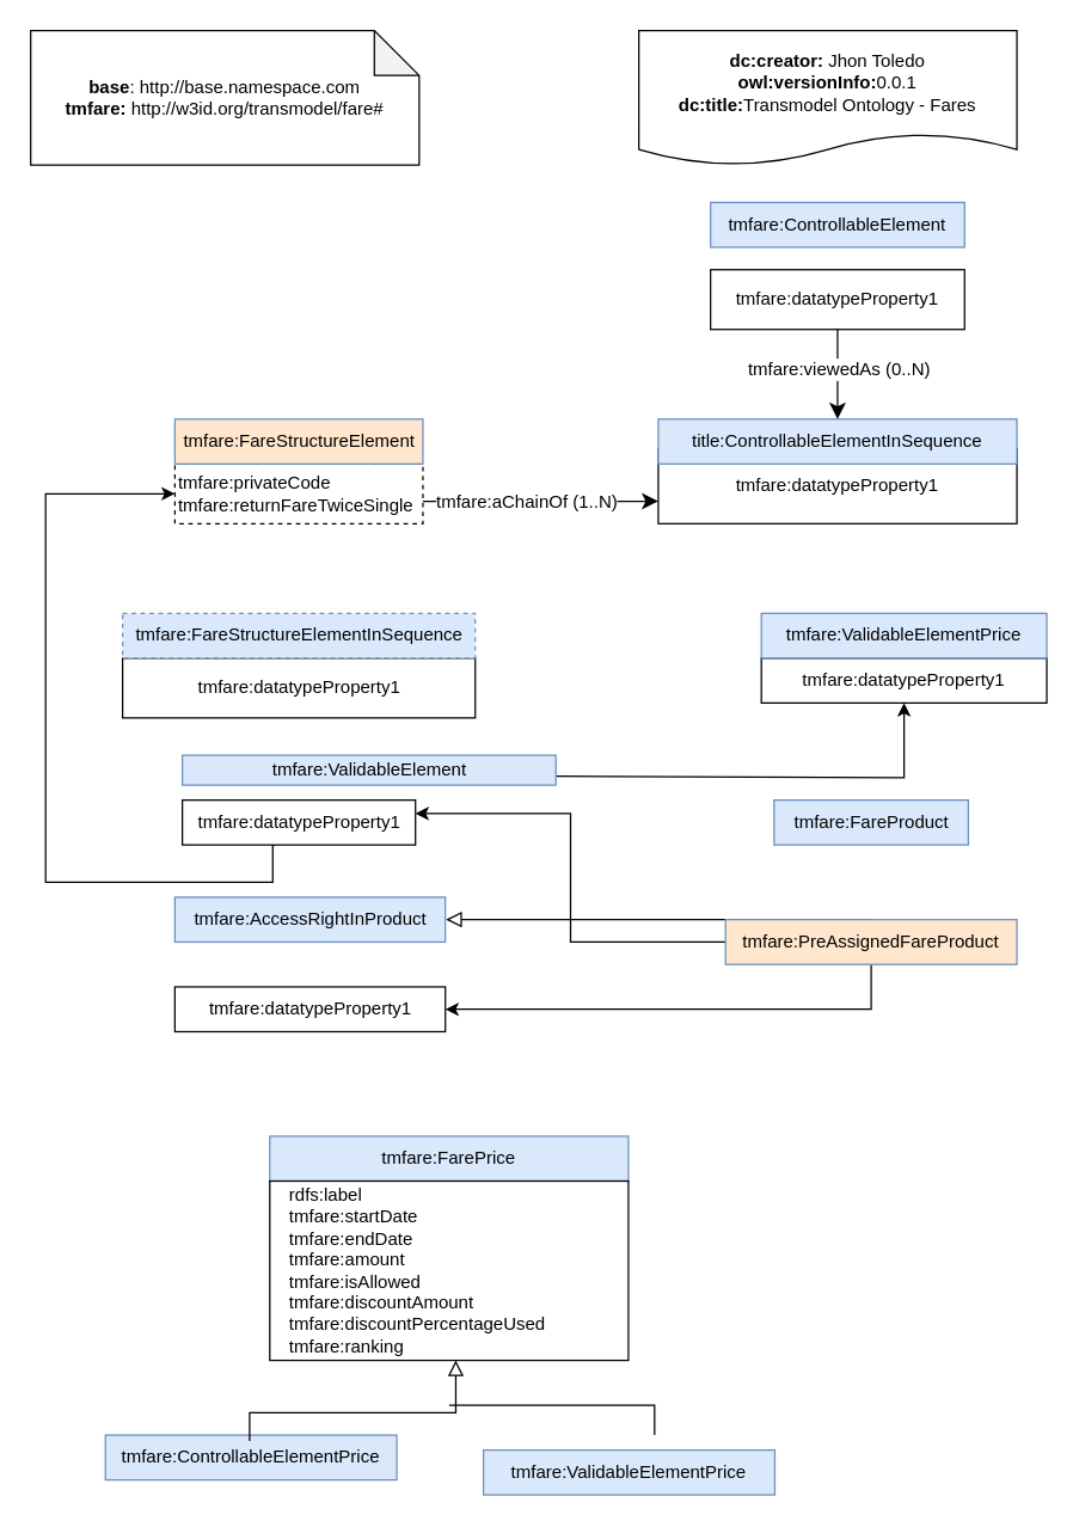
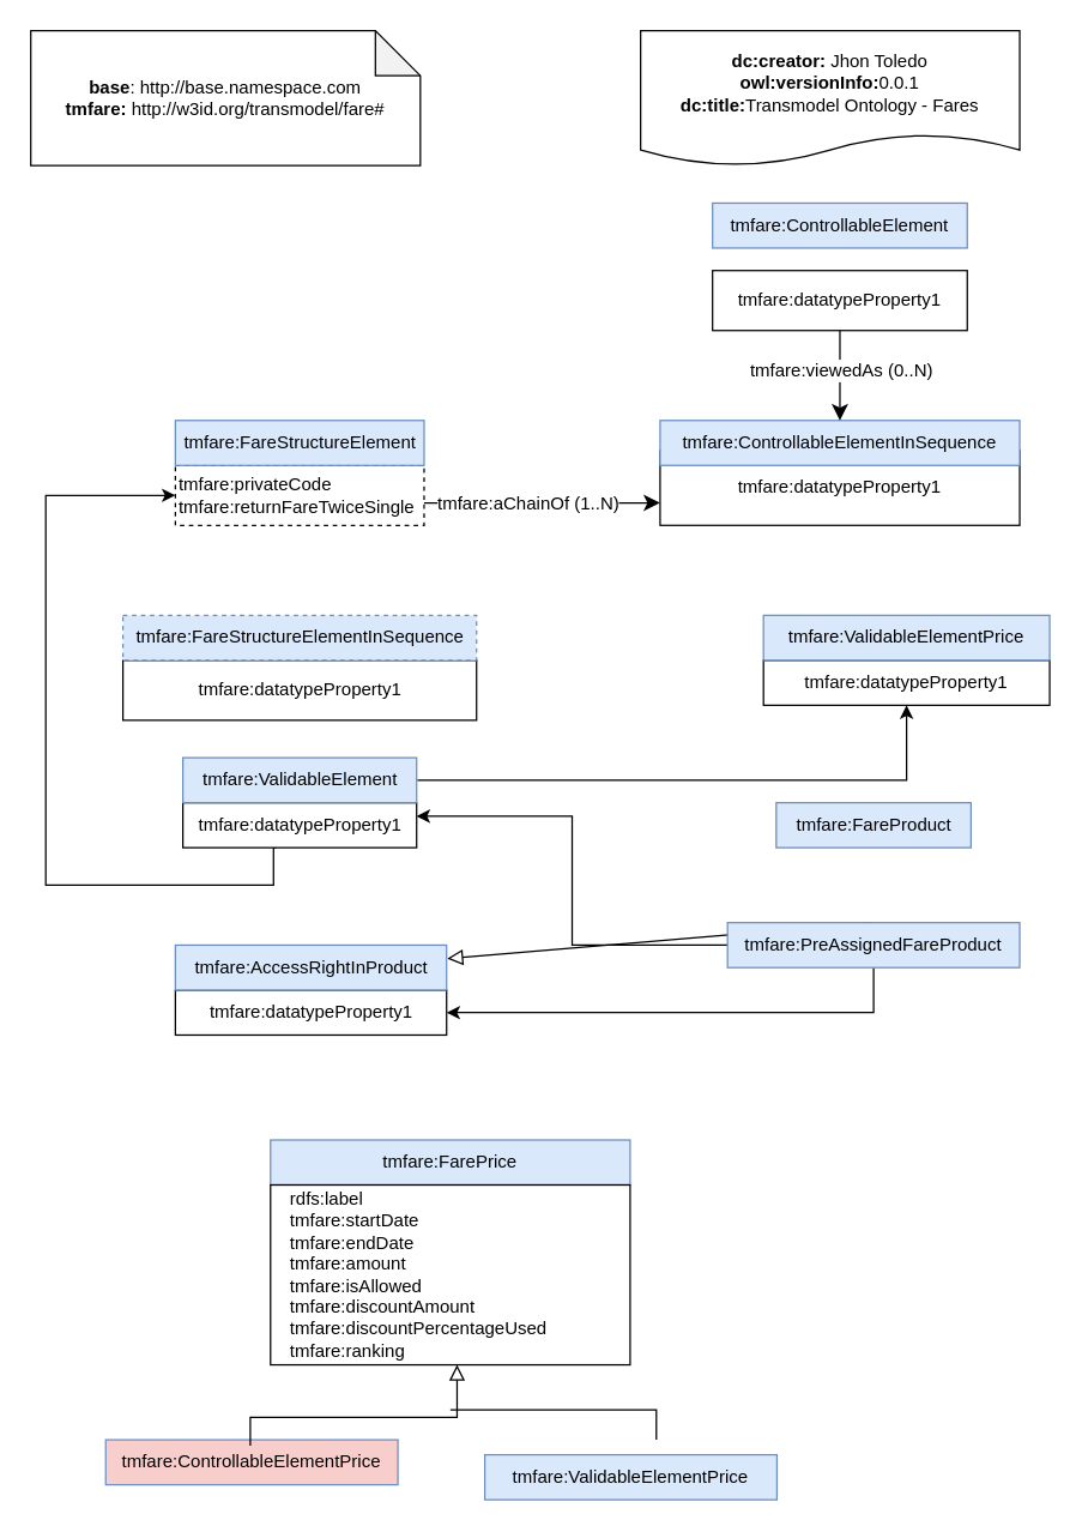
- <mxCell id="3" value="tmfare:FareStructureElement" style="rounded=0;whiteSpace=wrap;html=1;snapToPoint=1;points=[[0.1,0],[0.2,0],[0.3,0],[0.4,0],[0.5,0],[0.6,0],[0.7,0],[0.8,0],[0.9,0],[0,0.1],[0,0.3],[0,0.5],[0,0.7],[0,0.9],[0.1,1],[0.2,1],[0.3,1],[0.4,1],[0.5,1],[0.6,1],[0.7,1],[0.8,1],[0.9,1],[1,0.1],[1,0.3],[1,0.5],[1,0.7],[1,0.9]];fillColor=#ffe6cc;strokeColor=#6c8ebf;" parent="1" vertex="1"><mxGeometry x="116.5" y="280" width="166" height="30" as="geometry" /></mxCell>
+ <mxCell id="3" value="tmfare:FareStructureElement" style="rounded=0;whiteSpace=wrap;html=1;snapToPoint=1;points=[[0.1,0],[0.2,0],[0.3,0],[0.4,0],[0.5,0],[0.6,0],[0.7,0],[0.8,0],[0.9,0],[0,0.1],[0,0.3],[0,0.5],[0,0.7],[0,0.9],[0.1,1],[0.2,1],[0.3,1],[0.4,1],[0.5,1],[0.6,1],[0.7,1],[0.8,1],[0.9,1],[1,0.1],[1,0.3],[1,0.5],[1,0.7],[1,0.9]];fillColor=#dae8fc;strokeColor=#6c8ebf;" parent="1" vertex="1"><mxGeometry x="116.5" y="280" width="166" height="30" as="geometry" /></mxCell>
- <mxCell id="8" value="title:ControllableElementInSequence" style="rounded=0;whiteSpace=wrap;html=1;snapToPoint=1;points=[[0.1,0],[0.2,0],[0.3,0],[0.4,0],[0.5,0],[0.6,0],[0.7,0],[0.8,0],[0.9,0],[0,0.1],[0,0.3],[0,0.5],[0,0.7],[0,0.9],[0.1,1],[0.2,1],[0.3,1],[0.4,1],[0.5,1],[0.6,1],[0.7,1],[0.8,1],[0.9,1],[1,0.1],[1,0.3],[1,0.5],[1,0.7],[1,0.9]];fillColor=#dae8fc;strokeColor=#6c8ebf;" parent="1" vertex="1"><mxGeometry x="440" y="280" width="240" height="30" as="geometry" /></mxCell>
+ <mxCell id="8" value="tmfare:ControllableElementInSequence" style="rounded=0;whiteSpace=wrap;html=1;snapToPoint=1;points=[[0.1,0],[0.2,0],[0.3,0],[0.4,0],[0.5,0],[0.6,0],[0.7,0],[0.8,0],[0.9,0],[0,0.1],[0,0.3],[0,0.5],[0,0.7],[0,0.9],[0.1,1],[0.2,1],[0.3,1],[0.4,1],[0.5,1],[0.6,1],[0.7,1],[0.8,1],[0.9,1],[1,0.1],[1,0.3],[1,0.5],[1,0.7],[1,0.9]];fillColor=#dae8fc;strokeColor=#6c8ebf;" parent="1" vertex="1"><mxGeometry x="440" y="280" width="240" height="30" as="geometry" /></mxCell>
- <mxCell id="19" value="tmfare:ValidableElement" style="rounded=0;whiteSpace=wrap;html=1;snapToPoint=1;points=[[0.1,0],[0.2,0],[0.3,0],[0.4,0],[0.5,0],[0.6,0],[0.7,0],[0.8,0],[0.9,0],[0,0.1],[0,0.3],[0,0.5],[0,0.7],[0,0.9],[0.1,1],[0.2,1],[0.3,1],[0.4,1],[0.5,1],[0.6,1],[0.7,1],[0.8,1],[0.9,1],[1,0.1],[1,0.3],[1,0.5],[1,0.7],[1,0.9]];fillColor=#dae8fc;strokeColor=#6c8ebf;" parent="1" vertex="1"><mxGeometry x="121.5" y="505" width="250" height="20" as="geometry" /></mxCell>
+ <mxCell id="19" value="tmfare:ValidableElement" style="rounded=0;whiteSpace=wrap;html=1;snapToPoint=1;points=[[0.1,0],[0.2,0],[0.3,0],[0.4,0],[0.5,0],[0.6,0],[0.7,0],[0.8,0],[0.9,0],[0,0.1],[0,0.3],[0,0.5],[0,0.7],[0,0.9],[0.1,1],[0.2,1],[0.3,1],[0.4,1],[0.5,1],[0.6,1],[0.7,1],[0.8,1],[0.9,1],[1,0.1],[1,0.3],[1,0.5],[1,0.7],[1,0.9]];fillColor=#dae8fc;strokeColor=#6c8ebf;" parent="1" vertex="1"><mxGeometry x="121.5" y="505" width="156" height="30" as="geometry" /></mxCell>
- <mxCell id="26" value="tmfare:AccessRightInProduct" style="rounded=0;whiteSpace=wrap;html=1;snapToPoint=1;points=[[0.1,0],[0.2,0],[0.3,0],[0.4,0],[0.5,0],[0.6,0],[0.7,0],[0.8,0],[0.9,0],[0,0.1],[0,0.3],[0,0.5],[0,0.7],[0,0.9],[0.1,1],[0.2,1],[0.3,1],[0.4,1],[0.5,1],[0.6,1],[0.7,1],[0.8,1],[0.9,1],[1,0.1],[1,0.3],[1,0.5],[1,0.7],[1,0.9]];fillColor=#dae8fc;strokeColor=#6c8ebf;" parent="1" vertex="1"><mxGeometry x="116.5" y="600" width="181" height="30" as="geometry" /></mxCell>
+ <mxCell id="26" value="tmfare:AccessRightInProduct" style="rounded=0;whiteSpace=wrap;html=1;snapToPoint=1;points=[[0.1,0],[0.2,0],[0.3,0],[0.4,0],[0.5,0],[0.6,0],[0.7,0],[0.8,0],[0.9,0],[0,0.1],[0,0.3],[0,0.5],[0,0.7],[0,0.9],[0.1,1],[0.2,1],[0.3,1],[0.4,1],[0.5,1],[0.6,1],[0.7,1],[0.8,1],[0.9,1],[1,0.1],[1,0.3],[1,0.5],[1,0.7],[1,0.9]];fillColor=#dae8fc;strokeColor=#6c8ebf;" parent="1" vertex="1"><mxGeometry x="116.5" y="630" width="181" height="30" as="geometry" /></mxCell>
- <mxCell id="24" value="tmfare:PreAssignedFareProduct" style="rounded=0;whiteSpace=wrap;html=1;snapToPoint=1;points=[[0.1,0],[0.2,0],[0.3,0],[0.4,0],[0.5,0],[0.6,0],[0.7,0],[0.8,0],[0.9,0],[0,0.1],[0,0.3],[0,0.5],[0,0.7],[0,0.9],[0.1,1],[0.2,1],[0.3,1],[0.4,1],[0.5,1],[0.6,1],[0.7,1],[0.8,1],[0.9,1],[1,0.1],[1,0.3],[1,0.5],[1,0.7],[1,0.9]];fillColor=#ffe6cc;strokeColor=#6c8ebf;" parent="1" vertex="1"><mxGeometry x="485" y="615" width="195" height="30" as="geometry" /></mxCell>
+ <mxCell id="24" value="tmfare:PreAssignedFareProduct" style="rounded=0;whiteSpace=wrap;html=1;snapToPoint=1;points=[[0.1,0],[0.2,0],[0.3,0],[0.4,0],[0.5,0],[0.6,0],[0.7,0],[0.8,0],[0.9,0],[0,0.1],[0,0.3],[0,0.5],[0,0.7],[0,0.9],[0.1,1],[0.2,1],[0.3,1],[0.4,1],[0.5,1],[0.6,1],[0.7,1],[0.8,1],[0.9,1],[1,0.1],[1,0.3],[1,0.5],[1,0.7],[1,0.9]];fillColor=#dae8fc;strokeColor=#6c8ebf;" parent="1" vertex="1"><mxGeometry x="485" y="615" width="195" height="30" as="geometry" /></mxCell>
- <mxCell id="32" value="tmfare:ControllableElementPrice" style="rounded=0;whiteSpace=wrap;html=1;snapToPoint=1;points=[[0.1,0],[0.2,0],[0.3,0],[0.4,0],[0.5,0],[0.6,0],[0.7,0],[0.8,0],[0.9,0],[0,0.1],[0,0.3],[0,0.5],[0,0.7],[0,0.9],[0.1,1],[0.2,1],[0.3,1],[0.4,1],[0.5,1],[0.6,1],[0.7,1],[0.8,1],[0.9,1],[1,0.1],[1,0.3],[1,0.5],[1,0.7],[1,0.9]];fillColor=#dae8fc;strokeColor=#6c8ebf;" vertex="1" parent="1"><mxGeometry x="70" y="960" width="195" height="30" as="geometry" /></mxCell>
+ <mxCell id="32" value="tmfare:ControllableElementPrice" style="rounded=0;whiteSpace=wrap;html=1;snapToPoint=1;points=[[0.1,0],[0.2,0],[0.3,0],[0.4,0],[0.5,0],[0.6,0],[0.7,0],[0.8,0],[0.9,0],[0,0.1],[0,0.3],[0,0.5],[0,0.7],[0,0.9],[0.1,1],[0.2,1],[0.3,1],[0.4,1],[0.5,1],[0.6,1],[0.7,1],[0.8,1],[0.9,1],[1,0.1],[1,0.3],[1,0.5],[1,0.7],[1,0.9]];fillColor=#f8cecc;strokeColor=#6c8ebf;" vertex="1" parent="1"><mxGeometry x="70" y="960" width="195" height="30" as="geometry" /></mxCell>
